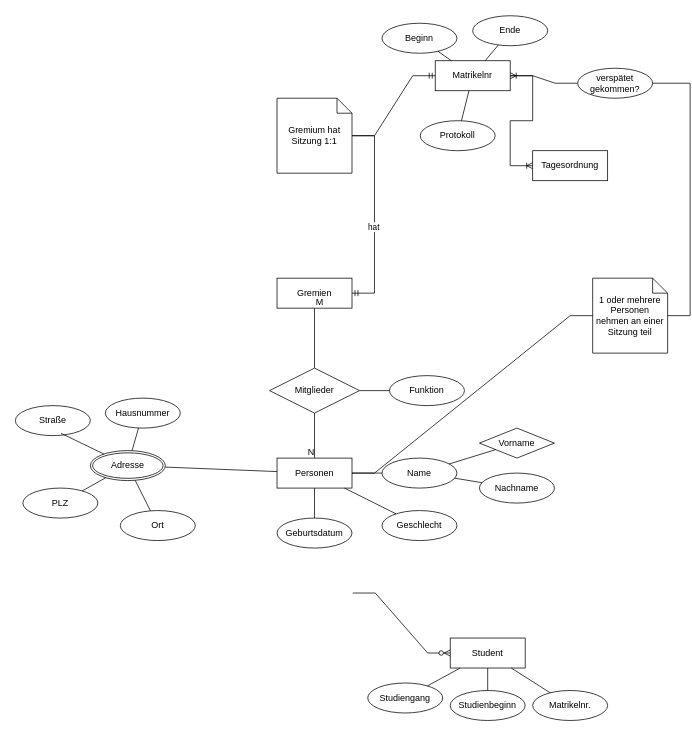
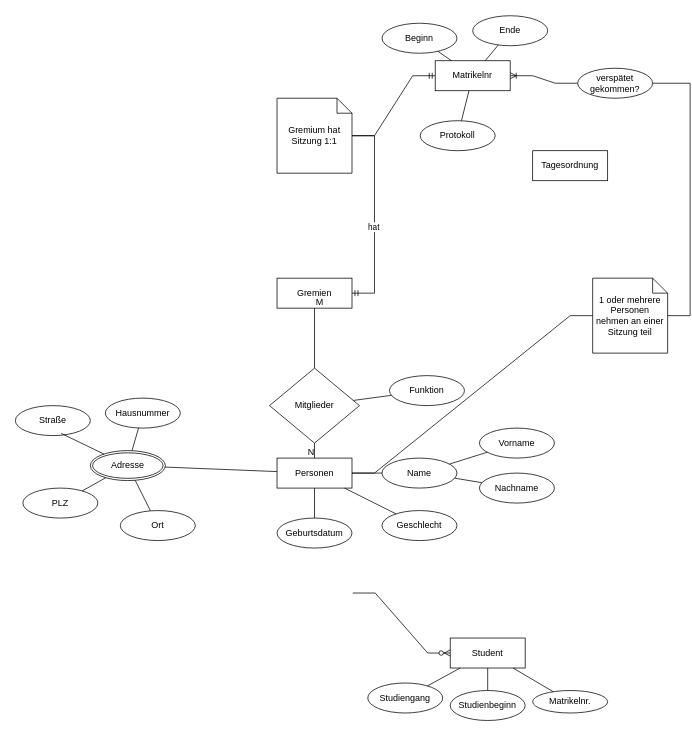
- <mxCell id="55" value="" style="edgeStyle=entityRelationEdgeStyle;fontSize=12;html=1;endArrow=ERoneToMany;rounded=0;" parent="1" source="38" target="54" edge="1"><mxGeometry width="100" height="100" relative="1" as="geometry"><mxPoint x="740" y="410" as="sourcePoint" /><mxPoint x="750" y="210" as="targetPoint" /></mxGeometry></mxCell>
- <mxCell id="14" value="Mitglieder" style="shape=rhombus;perimeter=rhombusPerimeter;whiteSpace=wrap;html=1;align=center;" parent="1" vertex="1"><mxGeometry x="359" y="490" width="120" height="60" as="geometry" /></mxCell>
+ <mxCell id="14" value="Mitglieder" style="shape=rhombus;perimeter=rhombusPerimeter;whiteSpace=wrap;html=1;align=center;" parent="1" vertex="1"><mxGeometry x="359" y="490" width="120" height="100" as="geometry" /></mxCell>
- <mxCell id="9" value="Vorname" style="rhombus;whiteSpace=wrap;html=1;align=center;" parent="1" vertex="1"><mxGeometry x="639" y="570" width="100" height="40" as="geometry" /></mxCell>
+ <mxCell id="9" value="Vorname" style="ellipse;whiteSpace=wrap;html=1;align=center;" parent="1" vertex="1"><mxGeometry x="639" y="570" width="100" height="40" as="geometry" /></mxCell>
- <mxCell id="25" value="Matrikelnr." style="ellipse;whiteSpace=wrap;html=1;align=center;" parent="1" vertex="1"><mxGeometry x="710" y="920" width="100" height="40" as="geometry" /></mxCell>
+ <mxCell id="25" value="Matrikelnr." style="ellipse;whiteSpace=wrap;html=1;align=center;" parent="1" vertex="1"><mxGeometry x="710" y="920" width="100" height="30" as="geometry" /></mxCell>
